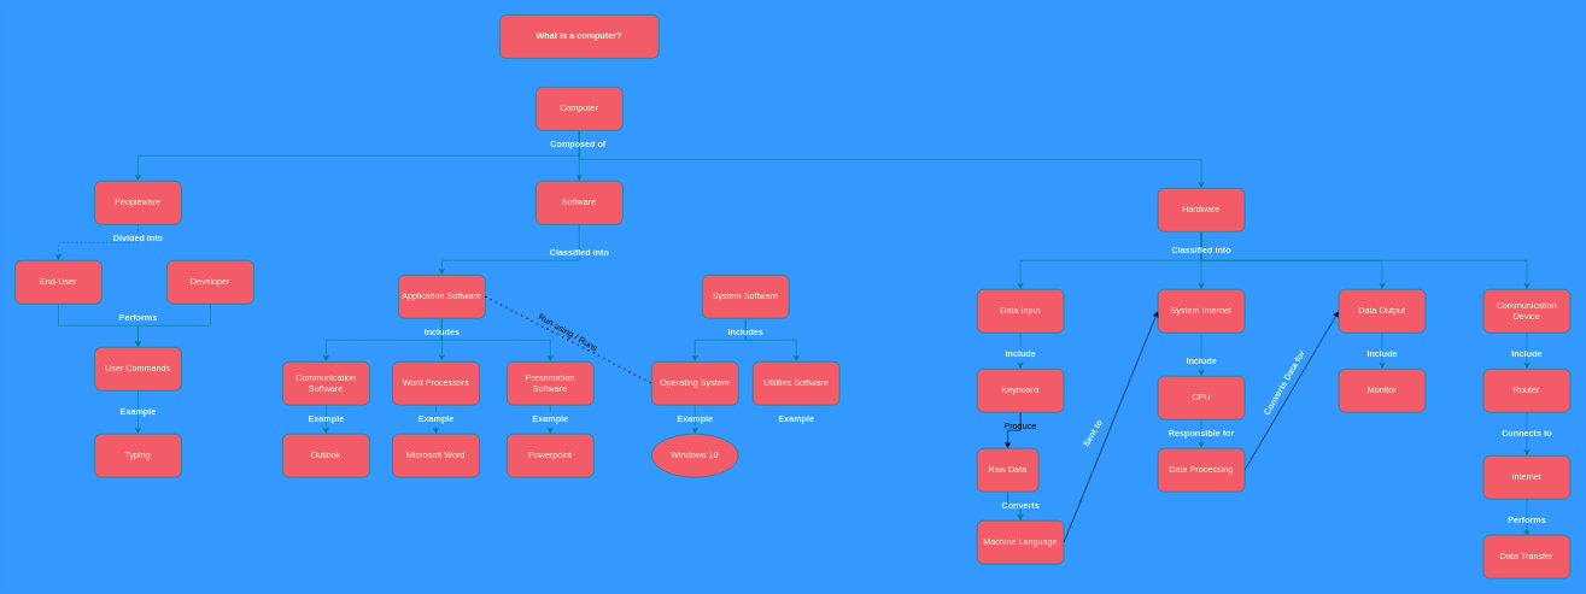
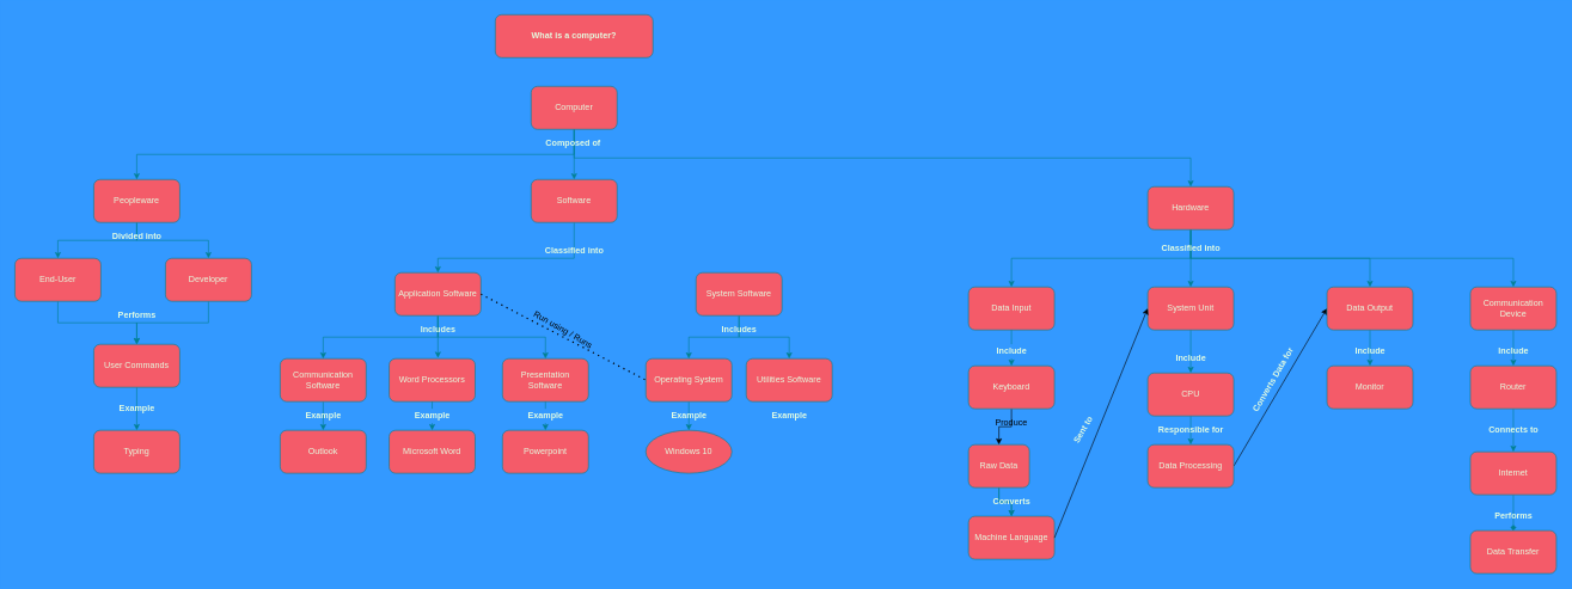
- <mxCell id="32" style="edgeStyle=orthogonalEdgeStyle;rounded=0;orthogonalLoop=1;jettySize=auto;html=1;exitX=0.5;exitY=1;exitDx=0;exitDy=0;entryX=0.5;entryY=0;entryDx=0;entryDy=0;strokeColor=#028090;fontColor=#E4FDE1;labelBackgroundColor=#114B5F;dashed=1;" parent="1" source="34" target="40" edge="1"><mxGeometry relative="1" as="geometry" /></mxCell>
+ <mxCell id="32" style="edgeStyle=orthogonalEdgeStyle;rounded=0;orthogonalLoop=1;jettySize=auto;html=1;exitX=0.5;exitY=1;exitDx=0;exitDy=0;entryX=0.5;entryY=0;entryDx=0;entryDy=0;strokeColor=#028090;fontColor=#E4FDE1;labelBackgroundColor=#114B5F;" parent="1" source="34" target="40" edge="1"><mxGeometry relative="1" as="geometry" /></mxCell>
+ <mxCell id="33" style="edgeStyle=orthogonalEdgeStyle;rounded=0;orthogonalLoop=1;jettySize=auto;html=1;exitX=0.5;exitY=1;exitDx=0;exitDy=0;strokeColor=#028090;fontColor=#E4FDE1;labelBackgroundColor=#114B5F;" parent="1" source="34" target="54" edge="1"><mxGeometry relative="1" as="geometry" /></mxCell>
- <mxCell id="77" value="System Internet" style="rounded=1;whiteSpace=wrap;html=1;fillColor=#F45B69;strokeColor=#028090;fontColor=#E4FDE1;" parent="1" vertex="1"><mxGeometry x="1600" y="400" width="120" height="60" as="geometry" /></mxCell>
+ <mxCell id="77" value="System Unit" style="rounded=1;whiteSpace=wrap;html=1;fillColor=#F45B69;strokeColor=#028090;fontColor=#E4FDE1;" parent="1" vertex="1"><mxGeometry x="1600" y="400" width="120" height="60" as="geometry" /></mxCell>
